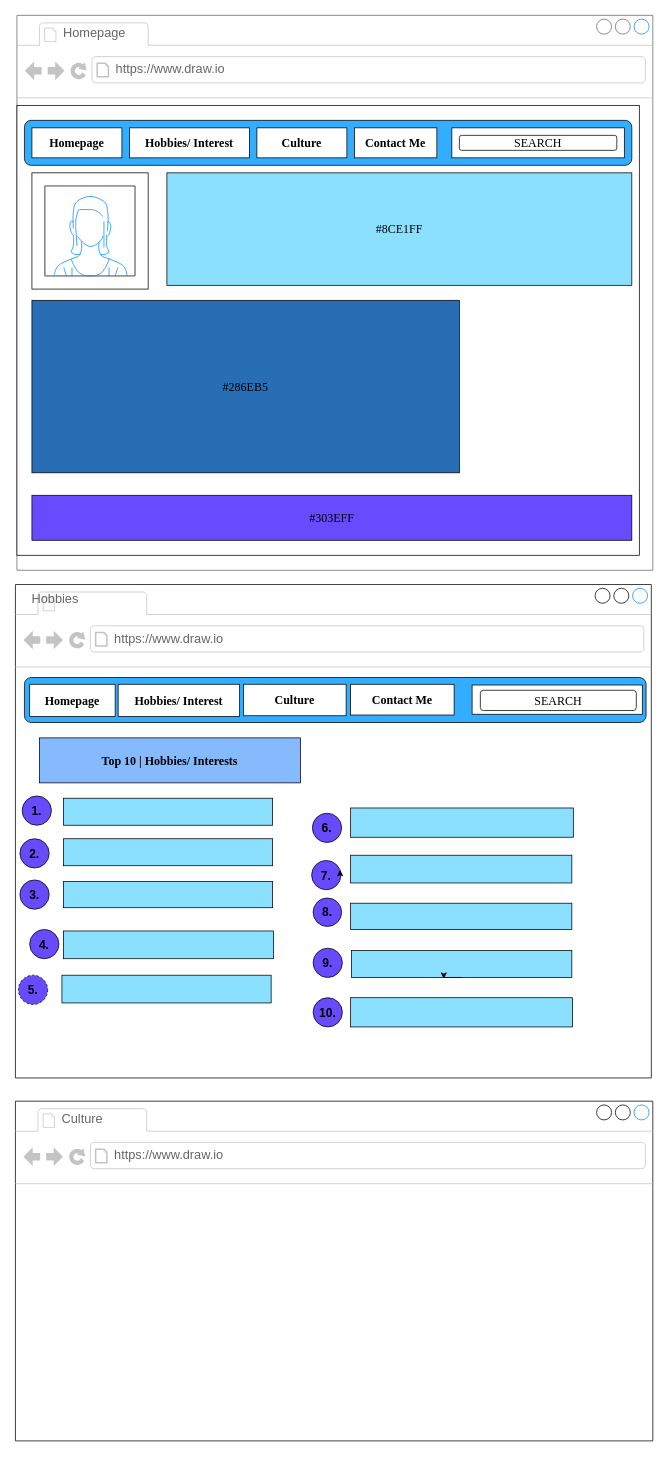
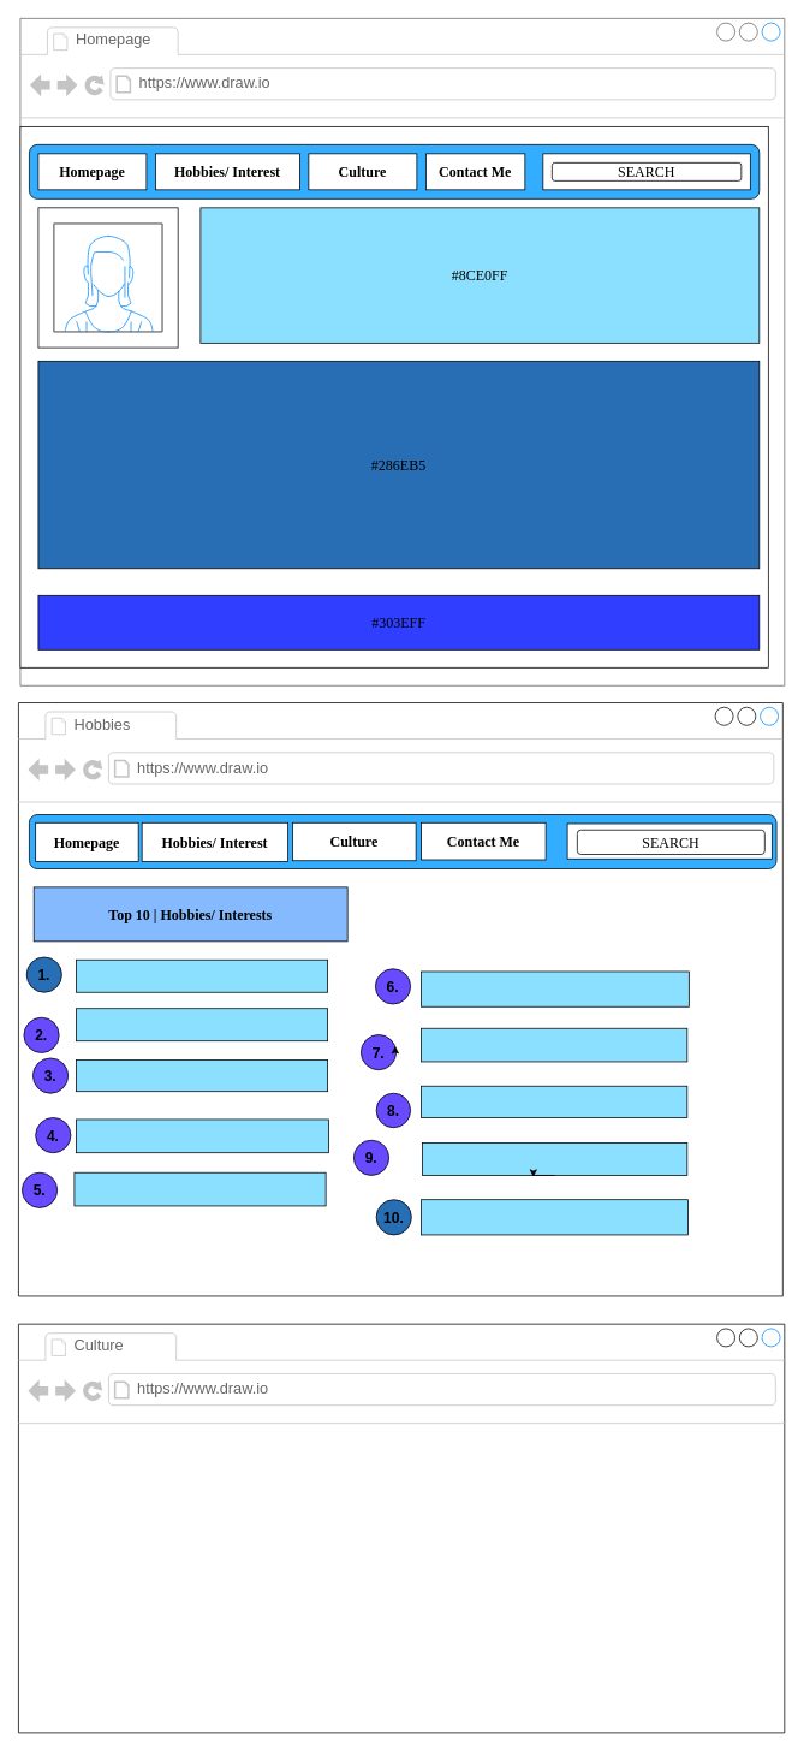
- <mxCell id="16" value="#8CE1FF" style="rounded=0;whiteSpace=wrap;html=1;fontFamily=Georgia;fontSize=16;labelBackgroundColor=none;labelBorderColor=none;fillColor=#8CE0FF;" parent="2" vertex="1"><mxGeometry x="200" y="210" width="620" height="150" as="geometry" /></mxCell>
+ <mxCell id="16" value="#8CE0FF" style="rounded=0;whiteSpace=wrap;html=1;fontFamily=Georgia;fontSize=16;labelBackgroundColor=none;labelBorderColor=none;fillColor=#8CE0FF;" parent="2" vertex="1"><mxGeometry x="200" y="210" width="620" height="150" as="geometry" /></mxCell>
- <mxCell id="17" value="#286EB5" style="rounded=0;whiteSpace=wrap;html=1;fontFamily=Georgia;fontSize=16;fillColor=#286EB5;" parent="2" vertex="1"><mxGeometry x="20" y="380" width="570" height="230" as="geometry" /></mxCell>
+ <mxCell id="17" value="#286EB5" style="rounded=0;whiteSpace=wrap;html=1;fontFamily=Georgia;fontSize=16;fillColor=#286EB5;" parent="2" vertex="1"><mxGeometry x="20" y="380" width="800" height="230" as="geometry" /></mxCell>
- <mxCell id="18" value="#303EFF" style="rounded=0;whiteSpace=wrap;html=1;fontFamily=Georgia;fontSize=16;fillColor=#684aff;" parent="2" vertex="1"><mxGeometry x="20" y="640" width="800" height="60" as="geometry" /></mxCell>
+ <mxCell id="18" value="#303EFF" style="rounded=0;whiteSpace=wrap;html=1;fontFamily=Georgia;fontSize=16;fillColor=#303EFF;" parent="2" vertex="1"><mxGeometry x="20" y="640" width="800" height="60" as="geometry" /></mxCell>
- <mxCell id="20" value="Hobbies" style="strokeWidth=1;shadow=0;dashed=0;align=center;html=1;shape=mxgraph.mockup.containers.anchor;fontSize=17;fontColor=#666666;align=left;" parent="19" vertex="1"><mxGeometry x="20" y="7" width="110" height="26" as="geometry" /></mxCell>
+ <mxCell id="20" value="Hobbies" style="strokeWidth=1;shadow=0;dashed=0;align=center;html=1;shape=mxgraph.mockup.containers.anchor;fontSize=17;fontColor=#666666;align=left;" parent="19" vertex="1"><mxGeometry x="60" y="12" width="110" height="26" as="geometry" /></mxCell>
- <mxCell id="22" value="&lt;font face=&quot;Georgia&quot;&gt;&lt;b&gt;Top 10 | Hobbies/ Interests&lt;/b&gt;&lt;/font&gt;" style="rounded=0;whiteSpace=wrap;html=1;fontSize=16;fillColor=#85BAFF;" parent="19" vertex="1"><mxGeometry x="32" y="204.5" width="348" height="60" as="geometry" /></mxCell>
+ <mxCell id="22" value="&lt;font face=&quot;Georgia&quot;&gt;&lt;b&gt;Top 10 | Hobbies/ Interests&lt;/b&gt;&lt;/font&gt;" style="rounded=0;whiteSpace=wrap;html=1;fontSize=16;fillColor=#85BAFF;" parent="19" vertex="1"><mxGeometry x="17" y="204.5" width="348" height="60" as="geometry" /></mxCell>
- <mxCell id="28" value="&lt;font size=&quot;3&quot;&gt;&lt;b&gt;1.&lt;/b&gt;&lt;/font&gt;" style="ellipse;whiteSpace=wrap;html=1;aspect=fixed;fillColor=#684AFF;" parent="19" vertex="1"><mxGeometry x="9" y="282" width="39" height="39" as="geometry" /></mxCell>
+ <mxCell id="28" value="&lt;font size=&quot;3&quot;&gt;&lt;b&gt;1.&lt;/b&gt;&lt;/font&gt;" style="ellipse;whiteSpace=wrap;html=1;aspect=fixed;fillColor=#286eb5;" parent="19" vertex="1"><mxGeometry x="9" y="282" width="39" height="39" as="geometry" /></mxCell>
- <mxCell id="39" value="&lt;font size=&quot;3&quot;&gt;&lt;b&gt;6.&lt;/b&gt;&lt;/font&gt;" style="ellipse;whiteSpace=wrap;html=1;aspect=fixed;fillColor=#684AFF;" parent="19" vertex="1"><mxGeometry x="396" y="305" width="39" height="39" as="geometry" /></mxCell>
+ <mxCell id="39" value="&lt;font size=&quot;3&quot;&gt;&lt;b&gt;6.&lt;/b&gt;&lt;/font&gt;" style="ellipse;whiteSpace=wrap;html=1;aspect=fixed;fillColor=#684AFF;" parent="19" vertex="1"><mxGeometry x="396" y="295" width="39" height="39" as="geometry" /></mxCell>
- <mxCell id="29" value="&lt;font size=&quot;3&quot;&gt;&lt;b&gt;2.&lt;/b&gt;&lt;/font&gt;" style="ellipse;whiteSpace=wrap;html=1;aspect=fixed;fillColor=#684AFF;" parent="19" vertex="1"><mxGeometry x="6" y="339" width="39" height="39" as="geometry" /></mxCell>
+ <mxCell id="29" value="&lt;font size=&quot;3&quot;&gt;&lt;b&gt;2.&lt;/b&gt;&lt;/font&gt;" style="ellipse;whiteSpace=wrap;html=1;aspect=fixed;fillColor=#684AFF;" parent="19" vertex="1"><mxGeometry x="6" y="349" width="39" height="39" as="geometry" /></mxCell>
- <mxCell id="40" value="&lt;font size=&quot;3&quot;&gt;&lt;b&gt;7.&lt;/b&gt;&lt;/font&gt;" style="ellipse;whiteSpace=wrap;html=1;aspect=fixed;fillColor=#684AFF;" parent="19" vertex="1"><mxGeometry x="395" y="368" width="39" height="39" as="geometry" /></mxCell>
+ <mxCell id="40" value="&lt;font size=&quot;3&quot;&gt;&lt;b&gt;7.&lt;/b&gt;&lt;/font&gt;" style="ellipse;whiteSpace=wrap;html=1;aspect=fixed;fillColor=#684AFF;" parent="19" vertex="1"><mxGeometry x="380" y="368" width="39" height="39" as="geometry" /></mxCell>
- <mxCell id="30" value="&lt;font size=&quot;3&quot;&gt;&lt;b&gt;3.&lt;/b&gt;&lt;/font&gt;" style="ellipse;whiteSpace=wrap;html=1;aspect=fixed;fillColor=#684AFF;" parent="19" vertex="1"><mxGeometry x="6" y="394" width="39" height="39" as="geometry" /></mxCell>
+ <mxCell id="30" value="&lt;font size=&quot;3&quot;&gt;&lt;b&gt;3.&lt;/b&gt;&lt;/font&gt;" style="ellipse;whiteSpace=wrap;html=1;aspect=fixed;fillColor=#684AFF;" parent="19" vertex="1"><mxGeometry x="16" y="394" width="39" height="39" as="geometry" /></mxCell>
- <mxCell id="42" value="&lt;font size=&quot;3&quot;&gt;&lt;b&gt;8.&lt;/b&gt;&lt;/font&gt;" style="ellipse;whiteSpace=wrap;html=1;aspect=fixed;fillColor=#684AFF;" parent="19" vertex="1"><mxGeometry x="397" y="418" width="38" height="38" as="geometry" /></mxCell>
+ <mxCell id="42" value="&lt;font size=&quot;3&quot;&gt;&lt;b&gt;8.&lt;/b&gt;&lt;/font&gt;" style="ellipse;whiteSpace=wrap;html=1;aspect=fixed;fillColor=#684AFF;" parent="19" vertex="1"><mxGeometry x="397" y="433" width="38" height="38" as="geometry" /></mxCell>
- <mxCell id="43" value="&lt;font size=&quot;3&quot;&gt;&lt;b&gt;9.&lt;/b&gt;&lt;/font&gt;" style="ellipse;whiteSpace=wrap;html=1;aspect=fixed;fillColor=#684AFF;" parent="19" vertex="1"><mxGeometry x="397" y="485" width="39" height="39" as="geometry" /></mxCell>
+ <mxCell id="43" value="&lt;font size=&quot;3&quot;&gt;&lt;b&gt;9.&lt;/b&gt;&lt;/font&gt;" style="ellipse;whiteSpace=wrap;html=1;aspect=fixed;fillColor=#684AFF;" parent="19" vertex="1"><mxGeometry x="372" y="485" width="39" height="39" as="geometry" /></mxCell>
- <mxCell id="32" value="&lt;font size=&quot;3&quot;&gt;&lt;b&gt;5.&lt;/b&gt;&lt;/font&gt;" style="ellipse;whiteSpace=wrap;html=1;aspect=fixed;fillColor=#684AFF;dashed=1;" parent="19" vertex="1"><mxGeometry x="4" y="521" width="39" height="39" as="geometry" /></mxCell>
+ <mxCell id="32" value="&lt;font size=&quot;3&quot;&gt;&lt;b&gt;5.&lt;/b&gt;&lt;/font&gt;" style="ellipse;whiteSpace=wrap;html=1;aspect=fixed;fillColor=#684AFF;" parent="19" vertex="1"><mxGeometry x="4" y="521" width="39" height="39" as="geometry" /></mxCell>
- <mxCell id="44" value="&lt;font size=&quot;3&quot;&gt;&lt;b&gt;10.&lt;/b&gt;&lt;/font&gt;" style="ellipse;whiteSpace=wrap;html=1;aspect=fixed;fillColor=#684AFF;" parent="19" vertex="1"><mxGeometry x="397" y="551" width="39" height="39" as="geometry" /></mxCell>
+ <mxCell id="44" value="&lt;font size=&quot;3&quot;&gt;&lt;b&gt;10.&lt;/b&gt;&lt;/font&gt;" style="ellipse;whiteSpace=wrap;html=1;aspect=fixed;fillColor=#286eb5;" parent="19" vertex="1"><mxGeometry x="397" y="551" width="39" height="39" as="geometry" /></mxCell>
